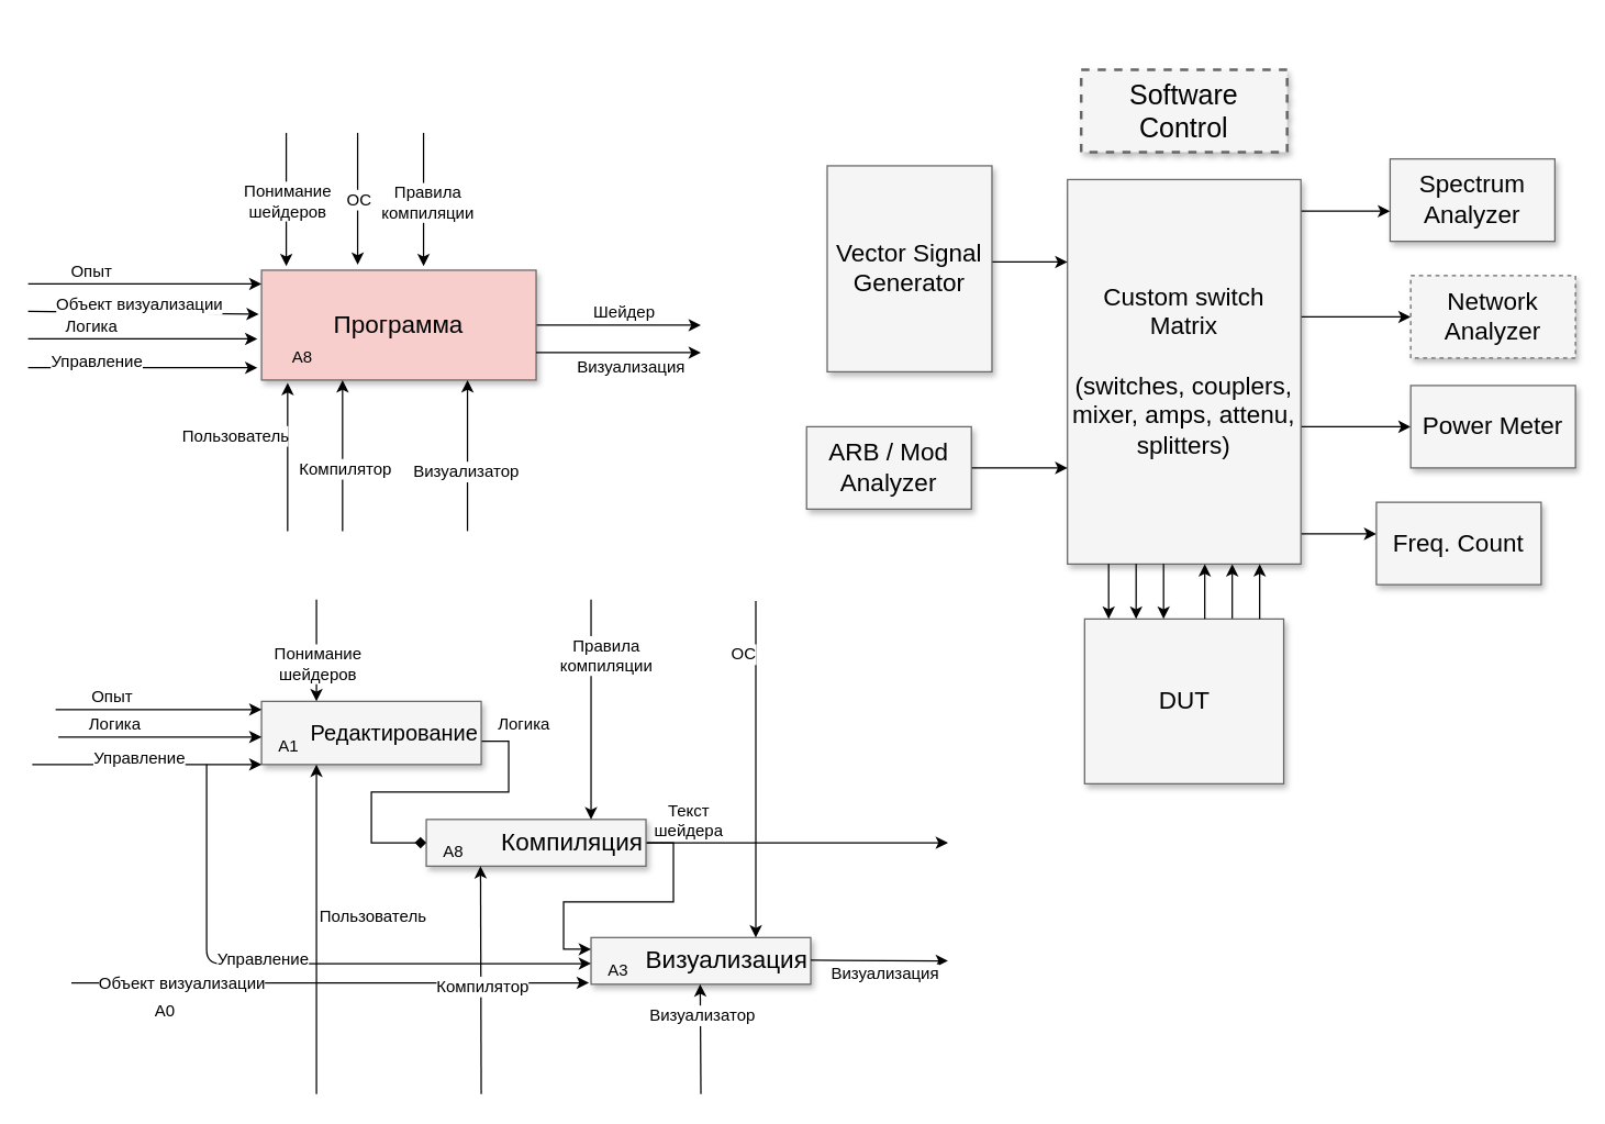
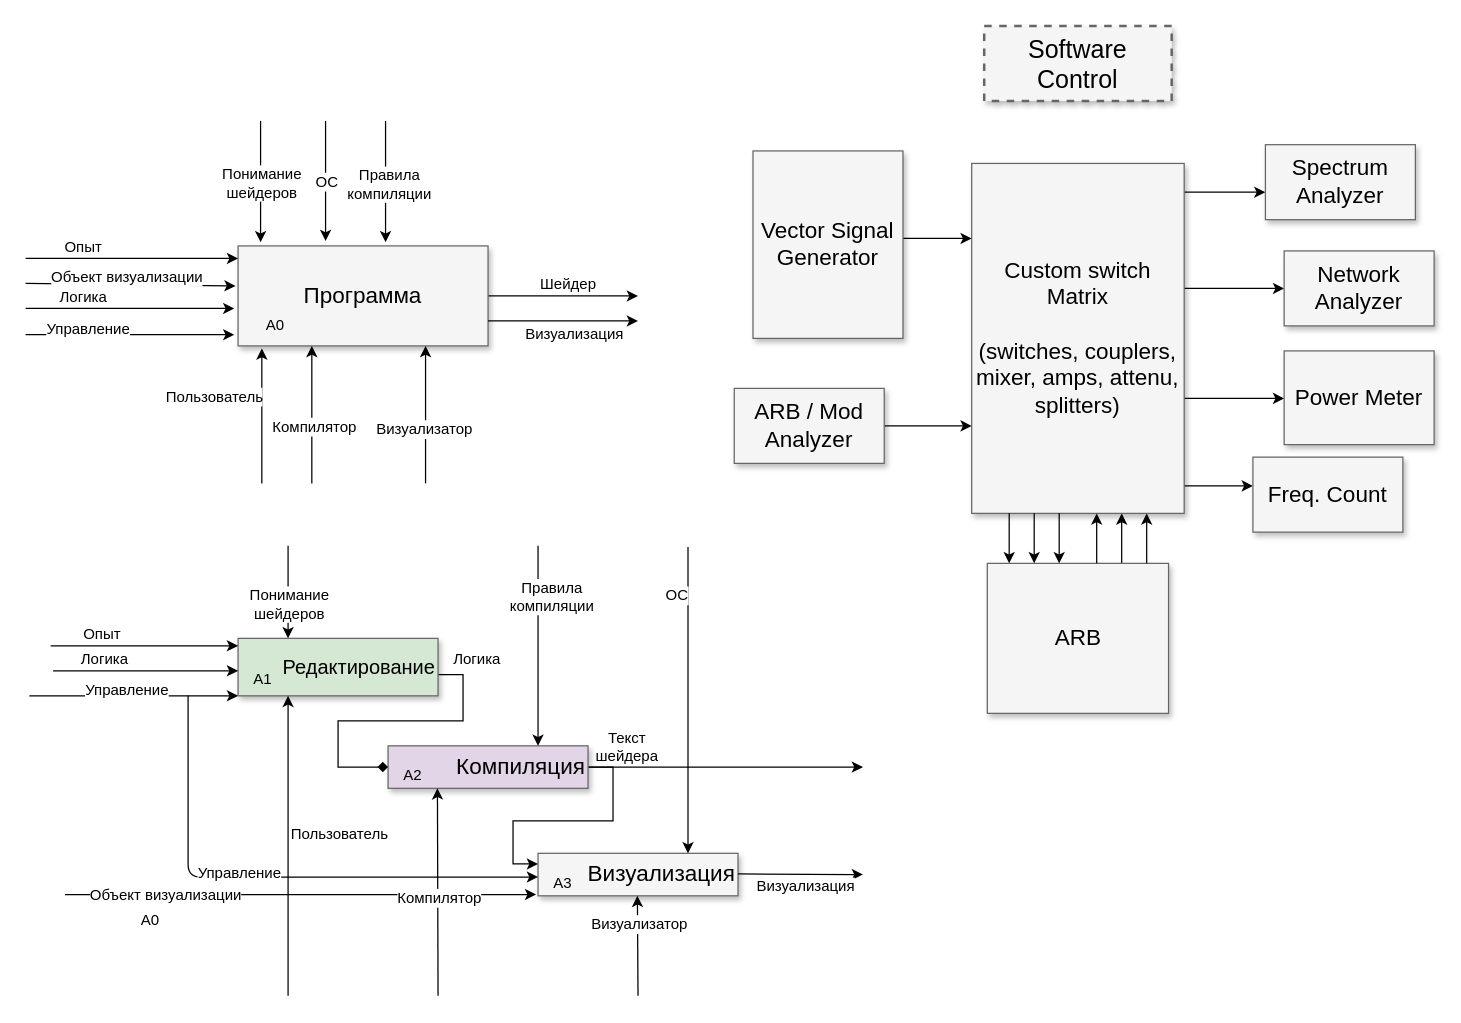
- <mxCell id="2" value="Software Control" style="whiteSpace=wrap;html=1;shadow=1;fontSize=20;fillColor=#f5f5f5;strokeColor=#666666;strokeWidth=2;dashed=1;" parent="1" vertex="1"><mxGeometry x="787" y="50" width="150" height="60" as="geometry" /></mxCell>
+ <mxCell id="2" value="Software Control" style="whiteSpace=wrap;html=1;shadow=1;fontSize=20;fillColor=#f5f5f5;strokeColor=#666666;strokeWidth=2;dashed=1;" parent="1" vertex="1"><mxGeometry x="787" y="20" width="150" height="60" as="geometry" /></mxCell>
- <mxCell id="10" value="Network Analyzer" style="whiteSpace=wrap;html=1;shadow=1;fontSize=18;fillColor=#f5f5f5;strokeColor=#666666;dashed=1;" parent="1" vertex="1"><mxGeometry x="1027" y="200" width="120" height="60" as="geometry" /></mxCell>
+ <mxCell id="10" value="Network Analyzer" style="whiteSpace=wrap;html=1;shadow=1;fontSize=18;fillColor=#f5f5f5;strokeColor=#666666;" parent="1" vertex="1"><mxGeometry x="1027" y="200" width="120" height="60" as="geometry" /></mxCell>
- <mxCell id="26" value="Программа" style="whiteSpace=wrap;html=1;shadow=1;fontSize=18;fillColor=#f8cecc;strokeColor=#666666;" vertex="1" parent="1"><mxGeometry x="190" y="196" width="200" height="80" as="geometry" /></mxCell>
+ <mxCell id="26" value="Программа" style="whiteSpace=wrap;html=1;shadow=1;fontSize=18;fillColor=#f5f5f5;strokeColor=#666666;" vertex="1" parent="1"><mxGeometry x="190" y="196" width="200" height="80" as="geometry" /></mxCell>
- <mxCell id="73" value="А8" style="text;html=1;strokeColor=none;fillColor=none;align=center;verticalAlign=middle;whiteSpace=wrap;rounded=0;" vertex="1" parent="1"><mxGeometry x="200" y="250" width="40" height="20" as="geometry" /></mxCell>
+ <mxCell id="73" value="А0" style="text;html=1;strokeColor=none;fillColor=none;align=center;verticalAlign=middle;whiteSpace=wrap;rounded=0;" vertex="1" parent="1"><mxGeometry x="200" y="250" width="40" height="20" as="geometry" /></mxCell>
- <mxCell id="11" value="Power Meter" style="whiteSpace=wrap;html=1;shadow=1;fontSize=18;fillColor=#f5f5f5;strokeColor=#666666;" parent="1" vertex="1"><mxGeometry x="1027" y="280" width="120" height="60" as="geometry" /></mxCell>
+ <mxCell id="11" value="Power Meter" style="whiteSpace=wrap;html=1;shadow=1;fontSize=18;fillColor=#f5f5f5;strokeColor=#666666;" parent="1" vertex="1"><mxGeometry x="1027" y="280" width="120" height="75" as="geometry" /></mxCell>
- <mxCell id="17" value="DUT" style="whiteSpace=wrap;html=1;shadow=1;fontSize=18;fillColor=#f5f5f5;strokeColor=#666666;" parent="1" vertex="1"><mxGeometry x="789.5" y="450" width="145" height="120" as="geometry" /></mxCell>
+ <mxCell id="17" value="ARB" style="whiteSpace=wrap;html=1;shadow=1;fontSize=18;fillColor=#f5f5f5;strokeColor=#666666;" parent="1" vertex="1"><mxGeometry x="789.5" y="450" width="145" height="120" as="geometry" /></mxCell>
- <mxCell id="43" value="Редактирование" style="whiteSpace=wrap;html=1;shadow=1;fontSize=16;fillColor=#f5f5f5;strokeColor=#666666;align=right;" vertex="1" parent="1"><mxGeometry x="190" y="510" width="160" height="46" as="geometry" /></mxCell>
+ <mxCell id="43" value="Редактирование" style="whiteSpace=wrap;html=1;shadow=1;fontSize=16;fillColor=#d5e8d4;strokeColor=#666666;align=right;" vertex="1" parent="1"><mxGeometry x="190" y="510" width="160" height="46" as="geometry" /></mxCell>
- <mxCell id="40" value="Компиляция" style="whiteSpace=wrap;html=1;shadow=1;fontSize=18;fillColor=#f5f5f5;strokeColor=#666666;align=right;" vertex="1" parent="1"><mxGeometry x="310" y="596" width="160" height="34" as="geometry" /></mxCell>
+ <mxCell id="40" value="Компиляция" style="whiteSpace=wrap;html=1;shadow=1;fontSize=18;fillColor=#e1d5e7;strokeColor=#666666;align=right;" vertex="1" parent="1"><mxGeometry x="310" y="596" width="160" height="34" as="geometry" /></mxCell>
- <mxCell id="75" value="A8" style="text;html=1;strokeColor=none;fillColor=none;align=center;verticalAlign=middle;whiteSpace=wrap;rounded=0;" vertex="1" parent="1"><mxGeometry x="310" y="610" width="40" height="20" as="geometry" /></mxCell>
+ <mxCell id="75" value="A2" style="text;html=1;strokeColor=none;fillColor=none;align=center;verticalAlign=middle;whiteSpace=wrap;rounded=0;" vertex="1" parent="1"><mxGeometry x="310" y="610" width="40" height="20" as="geometry" /></mxCell>
